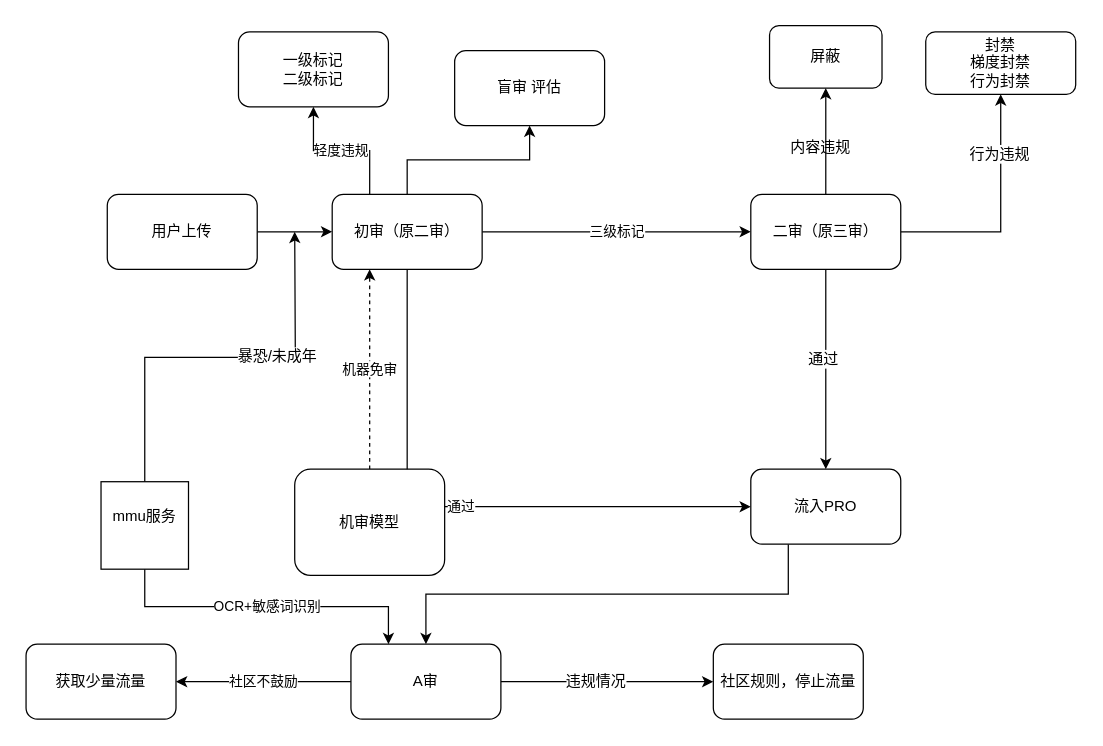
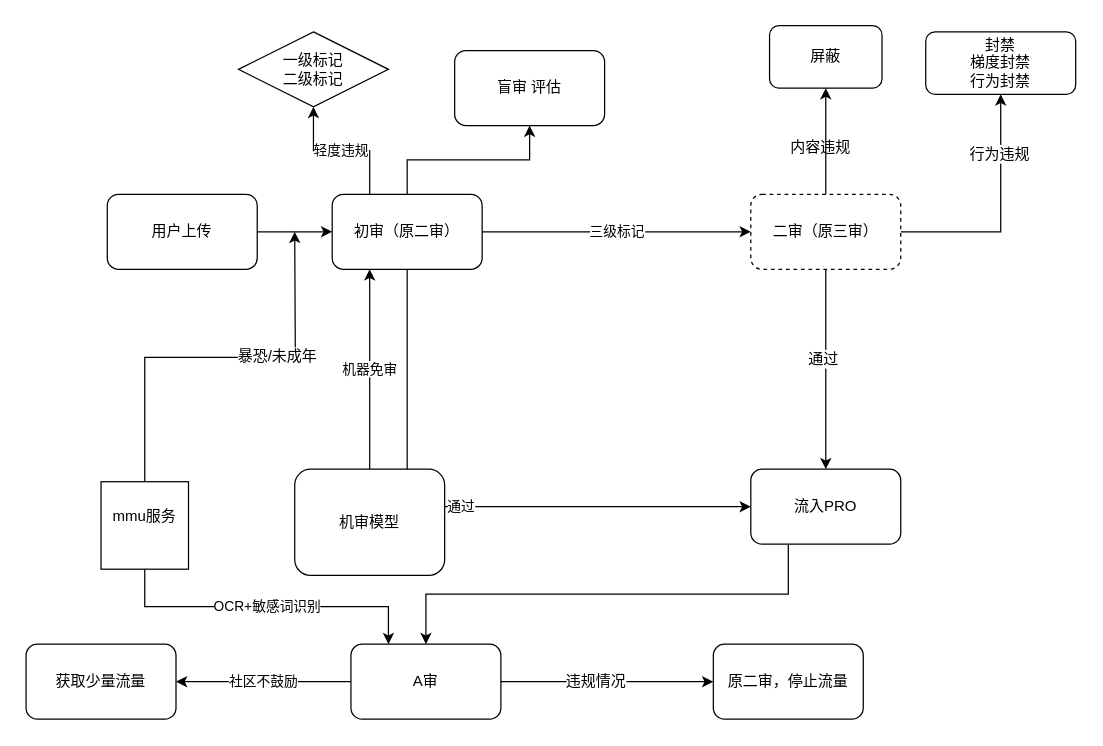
- <mxCell id="21" value="一级标记&lt;br&gt;二级标记&lt;br&gt;" style="rounded=1;whiteSpace=wrap;html=1;" parent="1" vertex="1"><mxGeometry x="190" y="25" width="120" height="60" as="geometry" /></mxCell>
+ <mxCell id="21" value="一级标记&lt;br&gt;二级标记&lt;br&gt;" style="rhombus;whiteSpace=wrap;html=1;" parent="1" vertex="1"><mxGeometry x="190" y="25" width="120" height="60" as="geometry" /></mxCell>
- <mxCell id="14" value="二审（原三审）" style="rounded=1;whiteSpace=wrap;html=1;" parent="1" vertex="1"><mxGeometry x="600" y="155" width="120" height="60" as="geometry" /></mxCell>
+ <mxCell id="14" value="二审（原三审）" style="rounded=1;whiteSpace=wrap;html=1;dashed=1;" parent="1" vertex="1"><mxGeometry x="600" y="155" width="120" height="60" as="geometry" /></mxCell>
- <mxCell id="25" value="机器免审" style="edgeStyle=orthogonalEdgeStyle;rounded=0;orthogonalLoop=1;jettySize=auto;html=1;exitX=0.5;exitY=0;exitDx=0;exitDy=0;entryX=0.25;entryY=1;entryDx=0;entryDy=0;dashed=1;" parent="1" source="26" target="8" edge="1"><mxGeometry relative="1" as="geometry" /></mxCell>
+ <mxCell id="25" value="机器免审" style="edgeStyle=orthogonalEdgeStyle;rounded=0;orthogonalLoop=1;jettySize=auto;html=1;exitX=0.5;exitY=0;exitDx=0;exitDy=0;entryX=0.25;entryY=1;entryDx=0;entryDy=0;" parent="1" source="26" target="8" edge="1"><mxGeometry relative="1" as="geometry" /></mxCell>
- <mxCell id="33" value="社区规则，停止流量" style="rounded=1;whiteSpace=wrap;html=1;" vertex="1" parent="1"><mxGeometry x="570" y="515" width="120" height="60" as="geometry" /></mxCell>
+ <mxCell id="33" value="原二审，停止流量" style="rounded=1;whiteSpace=wrap;html=1;" vertex="1" parent="1"><mxGeometry x="570" y="515" width="120" height="60" as="geometry" /></mxCell>
